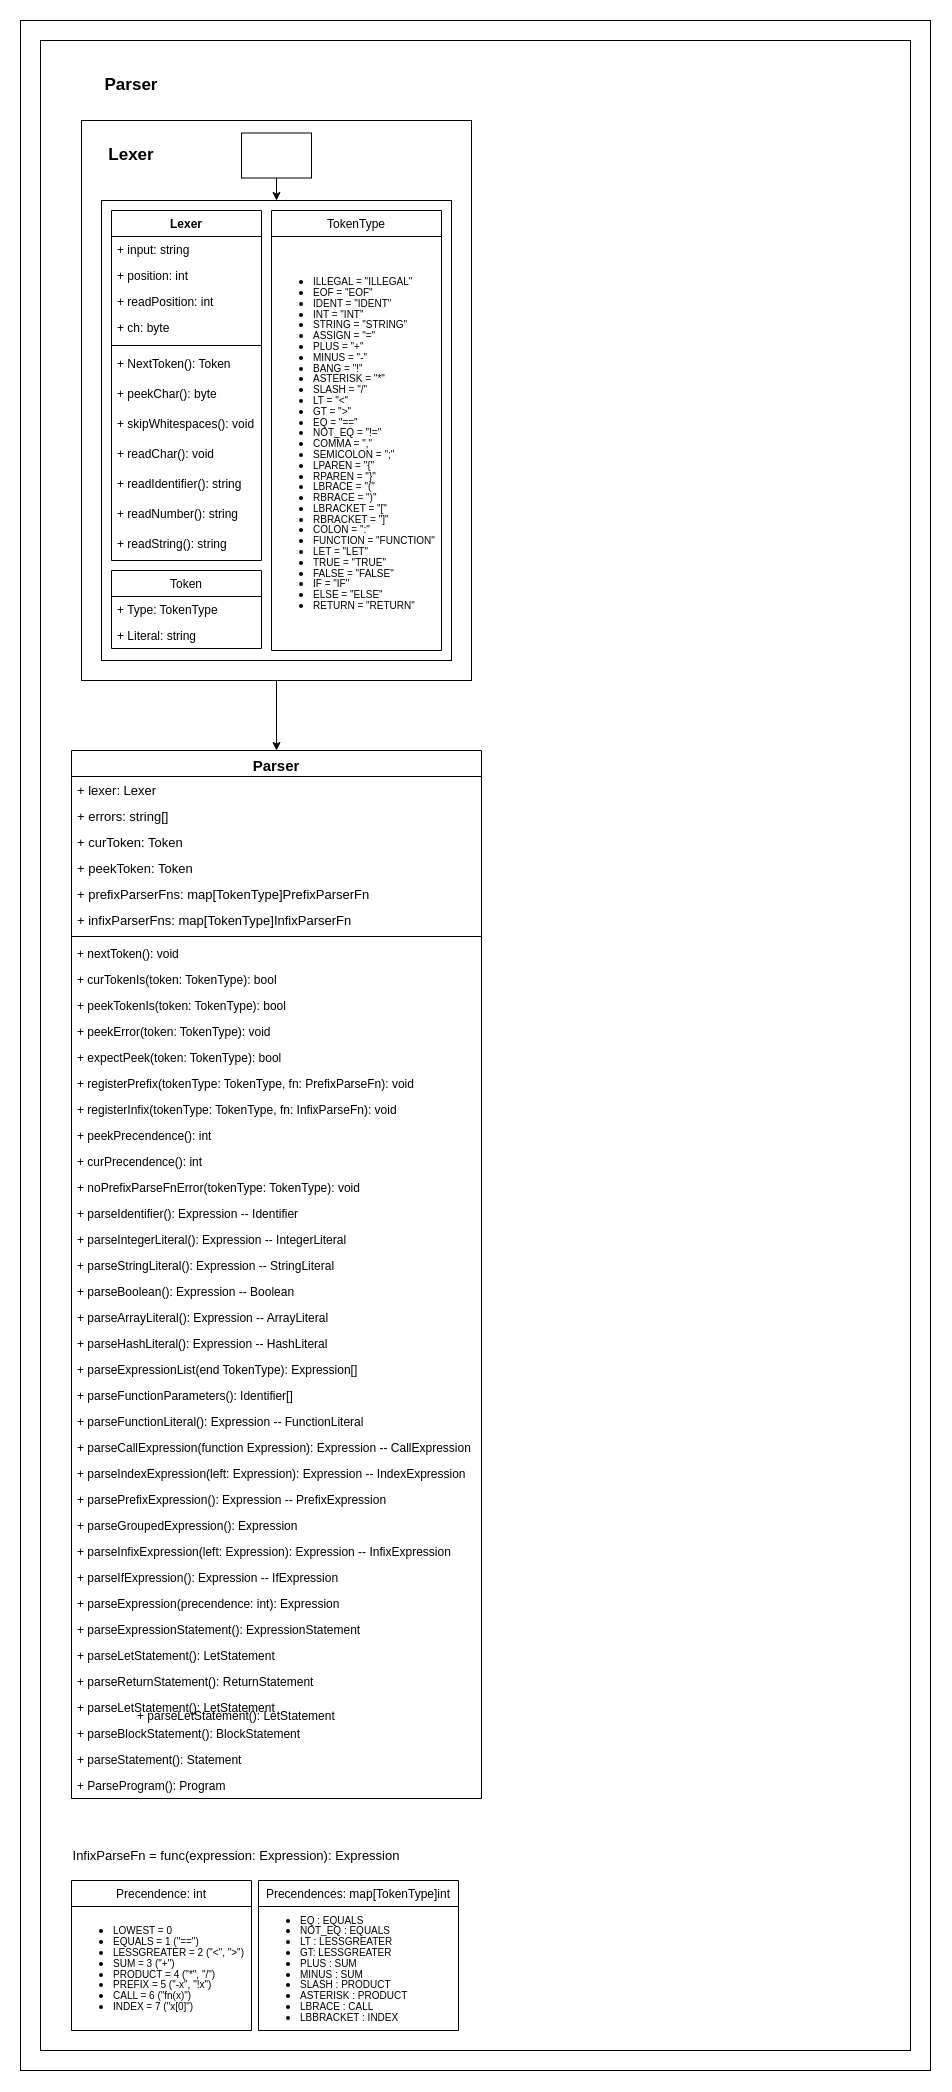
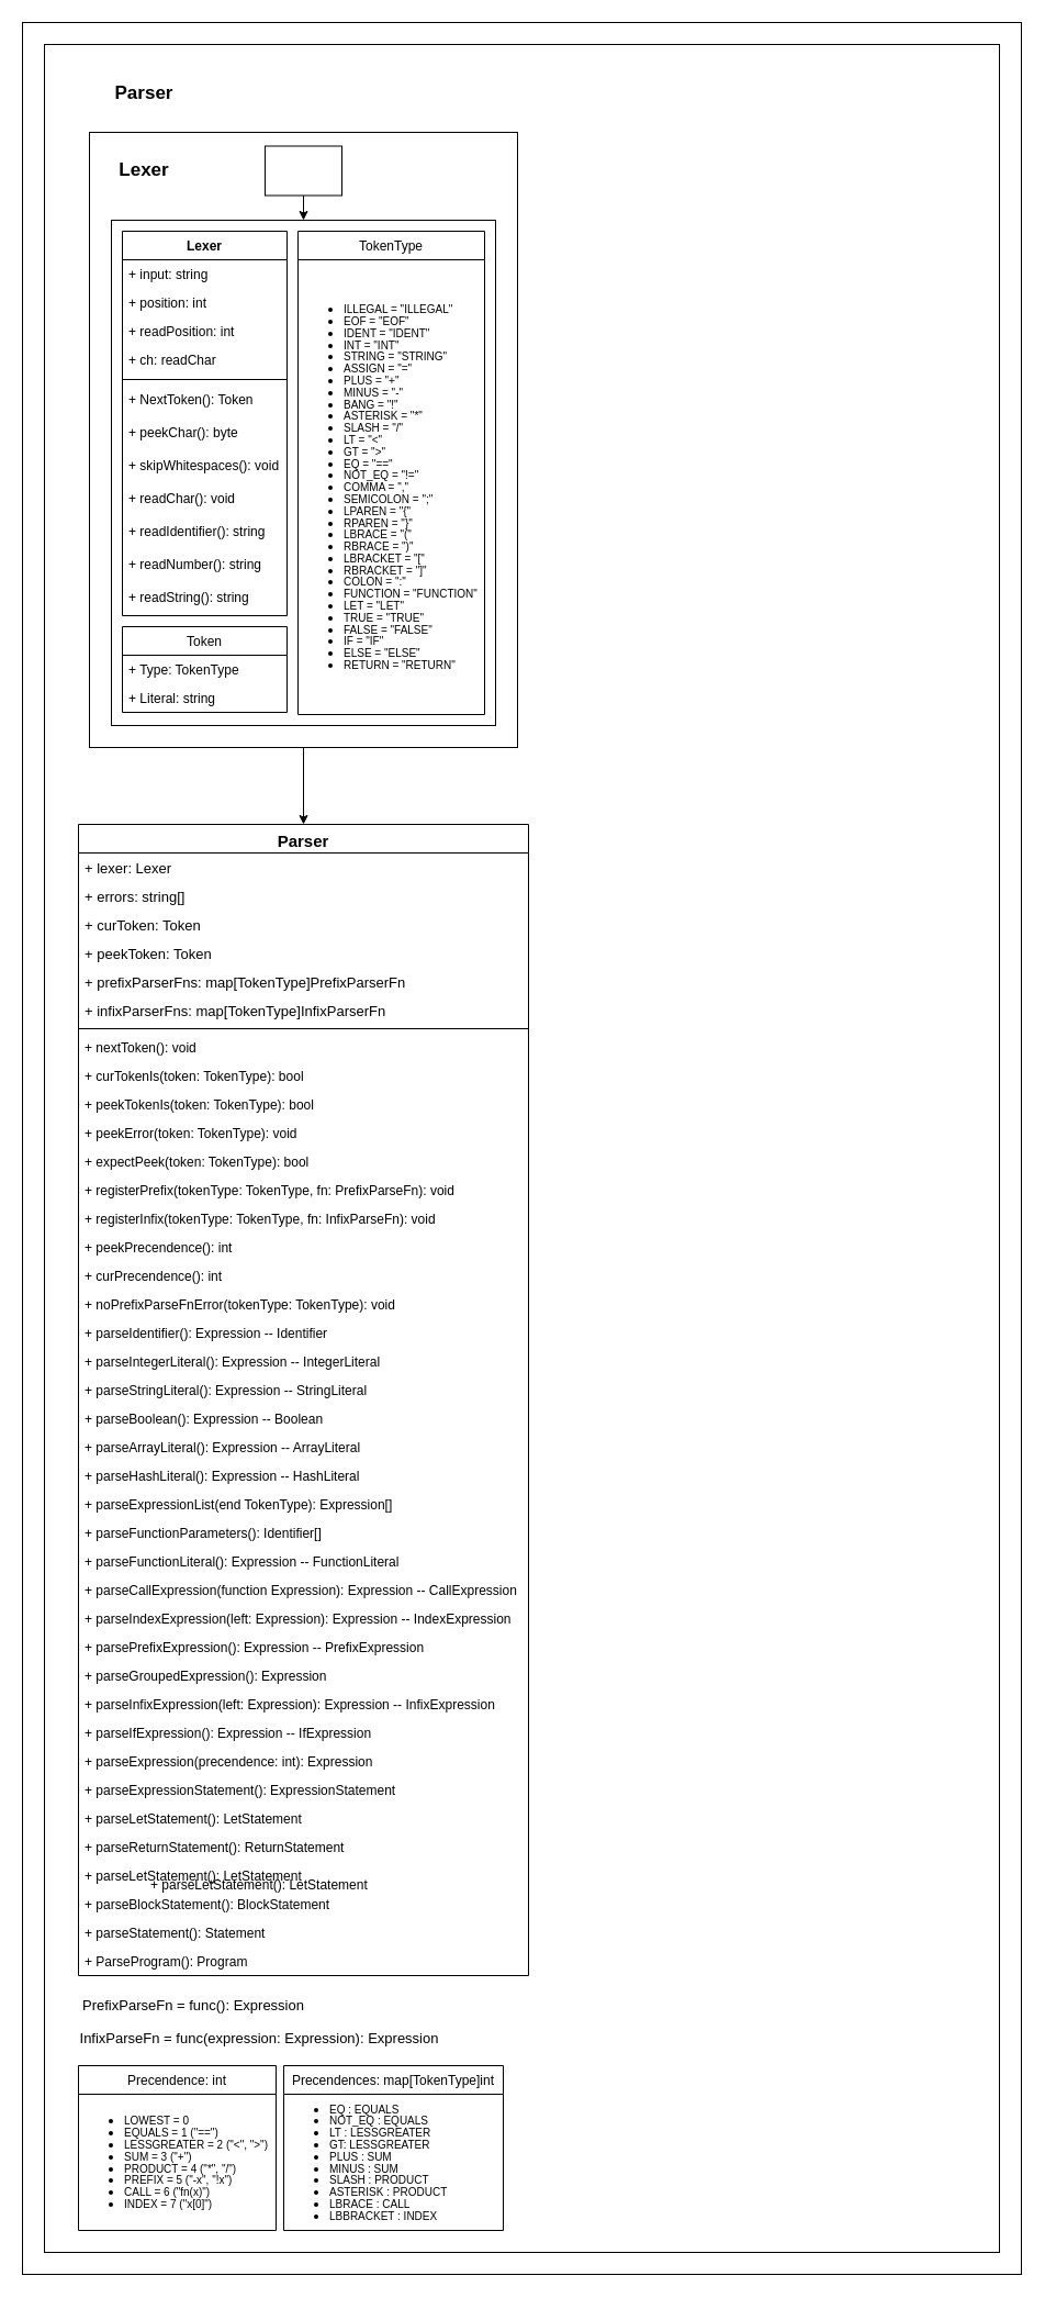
- <mxCell id="13" value="+ ch: byte" style="text;strokeColor=none;fillColor=none;align=left;verticalAlign=top;spacingLeft=4;spacingRight=4;overflow=hidden;rotatable=0;points=[[0,0.5],[1,0.5]];portConstraint=eastwest;" parent="9" vertex="1"><mxGeometry y="104" width="150" height="26" as="geometry" /></mxCell>
+ <mxCell id="13" value="+ ch: readChar" style="text;strokeColor=none;fillColor=none;align=left;verticalAlign=top;spacingLeft=4;spacingRight=4;overflow=hidden;rotatable=0;points=[[0,0.5],[1,0.5]];portConstraint=eastwest;" parent="9" vertex="1"><mxGeometry y="104" width="150" height="26" as="geometry" /></mxCell>
+ <mxCell id="69" value="PrefixParseFn = func(): Expression" style="text;html=1;strokeColor=none;fillColor=none;align=center;verticalAlign=middle;whiteSpace=wrap;rounded=0;fontSize=13;" vertex="1" parent="1"><mxGeometry x="71" y="1810" width="210" height="30" as="geometry" /></mxCell>
